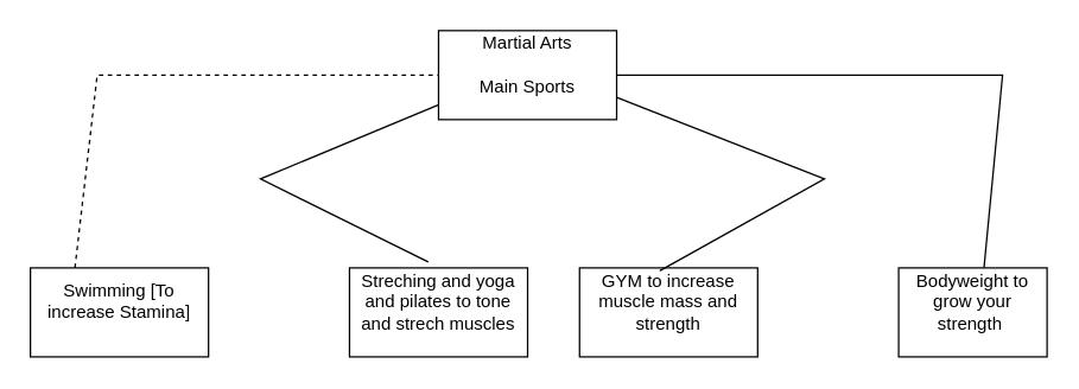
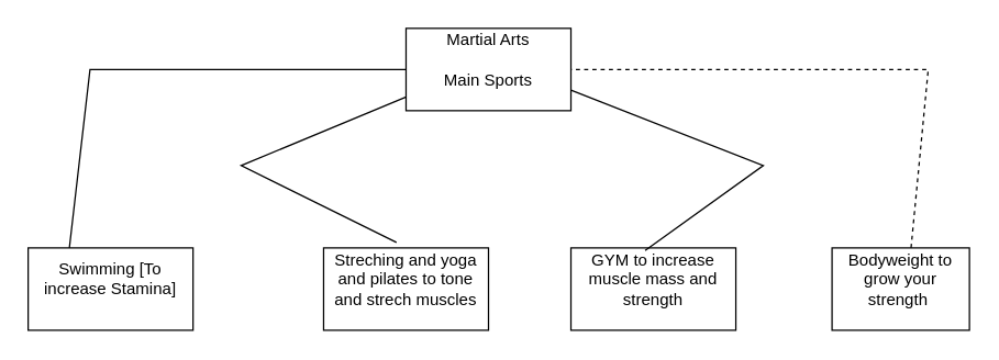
- <mxCell id="7" value="" style="endArrow=none;html=1;rounded=0;exitX=0.25;exitY=0;exitDx=0;exitDy=0;dashed=1;" edge="1" parent="1" source="3" target="2"><mxGeometry width="50" height="50" relative="1" as="geometry"><mxPoint x="335" y="330" as="sourcePoint" /><mxPoint x="385" y="280" as="targetPoint" /><Array as="points"><mxPoint x="65" y="50" /></Array></mxGeometry></mxCell>
+ <mxCell id="7" value="" style="endArrow=none;html=1;rounded=0;exitX=0.25;exitY=0;exitDx=0;exitDy=0;" edge="1" parent="1" source="3" target="2"><mxGeometry width="50" height="50" relative="1" as="geometry"><mxPoint x="335" y="330" as="sourcePoint" /><mxPoint x="385" y="280" as="targetPoint" /><Array as="points"><mxPoint x="65" y="50" /></Array></mxGeometry></mxCell>
- <mxCell id="10" value="" style="endArrow=none;html=1;rounded=0;exitX=0.575;exitY=0;exitDx=0;exitDy=0;exitPerimeter=0;entryX=1;entryY=0.5;entryDx=0;entryDy=0;" edge="1" parent="1" source="6" target="2"><mxGeometry width="50" height="50" relative="1" as="geometry"><mxPoint x="479" y="192" as="sourcePoint" /><mxPoint x="425" y="75" as="targetPoint" /><Array as="points"><mxPoint x="675" y="50" /></Array></mxGeometry></mxCell>
+ <mxCell id="10" value="" style="endArrow=none;html=1;rounded=0;exitX=0.575;exitY=0;exitDx=0;exitDy=0;exitPerimeter=0;entryX=1;entryY=0.5;entryDx=0;entryDy=0;dashed=1;" edge="1" parent="1" source="6" target="2"><mxGeometry width="50" height="50" relative="1" as="geometry"><mxPoint x="479" y="192" as="sourcePoint" /><mxPoint x="425" y="75" as="targetPoint" /><Array as="points"><mxPoint x="675" y="50" /></Array></mxGeometry></mxCell>
- <mxCell id="5" value="&lt;div&gt;GYM to increase muscle mass and strength&lt;/div&gt;&lt;div&gt;&lt;br&gt;&lt;/div&gt;" style="rounded=0;whiteSpace=wrap;html=1;" vertex="1" parent="1"><mxGeometry x="390" y="180" width="120" height="60" as="geometry" /></mxCell>
+ <mxCell id="5" value="&lt;div&gt;GYM to increase muscle mass and strength&lt;/div&gt;&lt;div&gt;&lt;br&gt;&lt;/div&gt;" style="rounded=0;whiteSpace=wrap;html=1;" vertex="1" parent="1"><mxGeometry x="415" y="180" width="120" height="60" as="geometry" /></mxCell>
